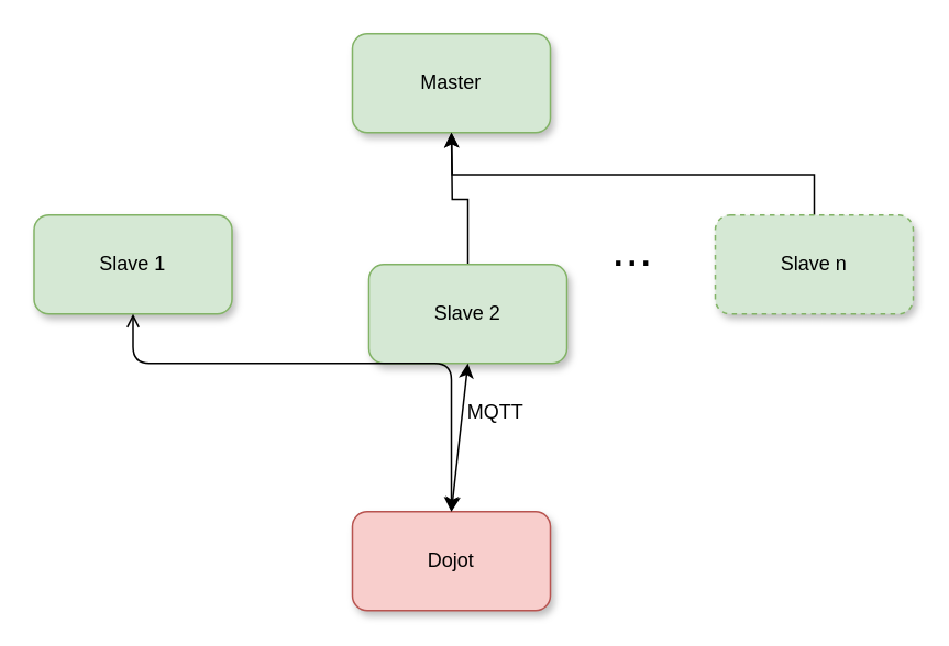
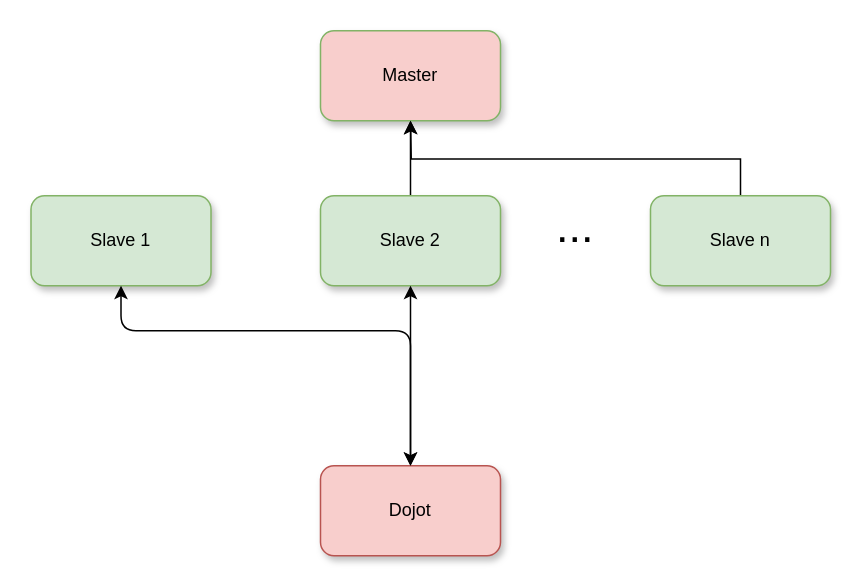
- <mxCell id="2" value="Master" style="rounded=1;whiteSpace=wrap;html=1;fillColor=#d5e8d4;strokeColor=#82b366;shadow=1;" vertex="1" parent="1"><mxGeometry x="213" width="120" height="60" as="geometry" y="20" /></mxCell>
+ <mxCell id="2" value="Master" style="rounded=1;whiteSpace=wrap;html=1;fillColor=#f8cecc;strokeColor=#82b366;shadow=1;" vertex="1" parent="1"><mxGeometry x="213" width="120" height="60" as="geometry" y="20" /></mxCell>
- <mxCell id="4" value="Slave n" style="rounded=1;whiteSpace=wrap;html=1;fillColor=#d5e8d4;strokeColor=#82b366;shadow=1;dashed=1;" vertex="1" parent="1"><mxGeometry x="433" y="130" width="120" height="60" as="geometry" /></mxCell>
+ <mxCell id="4" value="Slave n" style="rounded=1;whiteSpace=wrap;html=1;fillColor=#d5e8d4;strokeColor=#82b366;shadow=1;" vertex="1" parent="1"><mxGeometry x="433" y="130" width="120" height="60" as="geometry" /></mxCell>
- <mxCell id="6" value="Slave 2" style="rounded=1;whiteSpace=wrap;html=1;fillColor=#d5e8d4;strokeColor=#82b366;shadow=1;" vertex="1" parent="1"><mxGeometry x="223" y="160" width="120" height="60" as="geometry" /></mxCell>
+ <mxCell id="6" value="Slave 2" style="rounded=1;whiteSpace=wrap;html=1;fillColor=#d5e8d4;strokeColor=#82b366;shadow=1;" vertex="1" parent="1"><mxGeometry x="213" y="130" width="120" height="60" as="geometry" /></mxCell>
- <mxCell id="10" value="" style="endArrow=open;startArrow=classic;html=1;entryX=0.5;entryY=1;entryDx=0;entryDy=0;exitX=0.5;exitY=0;exitDx=0;exitDy=0;" edge="1" parent="1" source="9" target="7"><mxGeometry width="50" height="50" relative="1" as="geometry"><mxPoint x="30" y="440" as="sourcePoint" /><mxPoint x="80" y="390" as="targetPoint" /><Array as="points"><mxPoint x="273" y="220" /><mxPoint x="80" y="220" /></Array></mxGeometry></mxCell>
+ <mxCell id="10" value="" style="endArrow=classic;startArrow=classic;html=1;entryX=0.5;entryY=1;entryDx=0;entryDy=0;exitX=0.5;exitY=0;exitDx=0;exitDy=0;" edge="1" parent="1" source="9" target="7"><mxGeometry width="50" height="50" relative="1" as="geometry"><mxPoint x="30" y="440" as="sourcePoint" /><mxPoint x="80" y="390" as="targetPoint" /><Array as="points"><mxPoint x="273" y="220" /><mxPoint x="80" y="220" /></Array></mxGeometry></mxCell>
- <mxCell id="12" value="MQTT" style="text;html=1;strokeColor=none;fillColor=none;align=center;verticalAlign=middle;whiteSpace=wrap;rounded=0;" vertex="1" parent="1"><mxGeometry x="280" y="240" width="40" height="20" as="geometry" /></mxCell>
